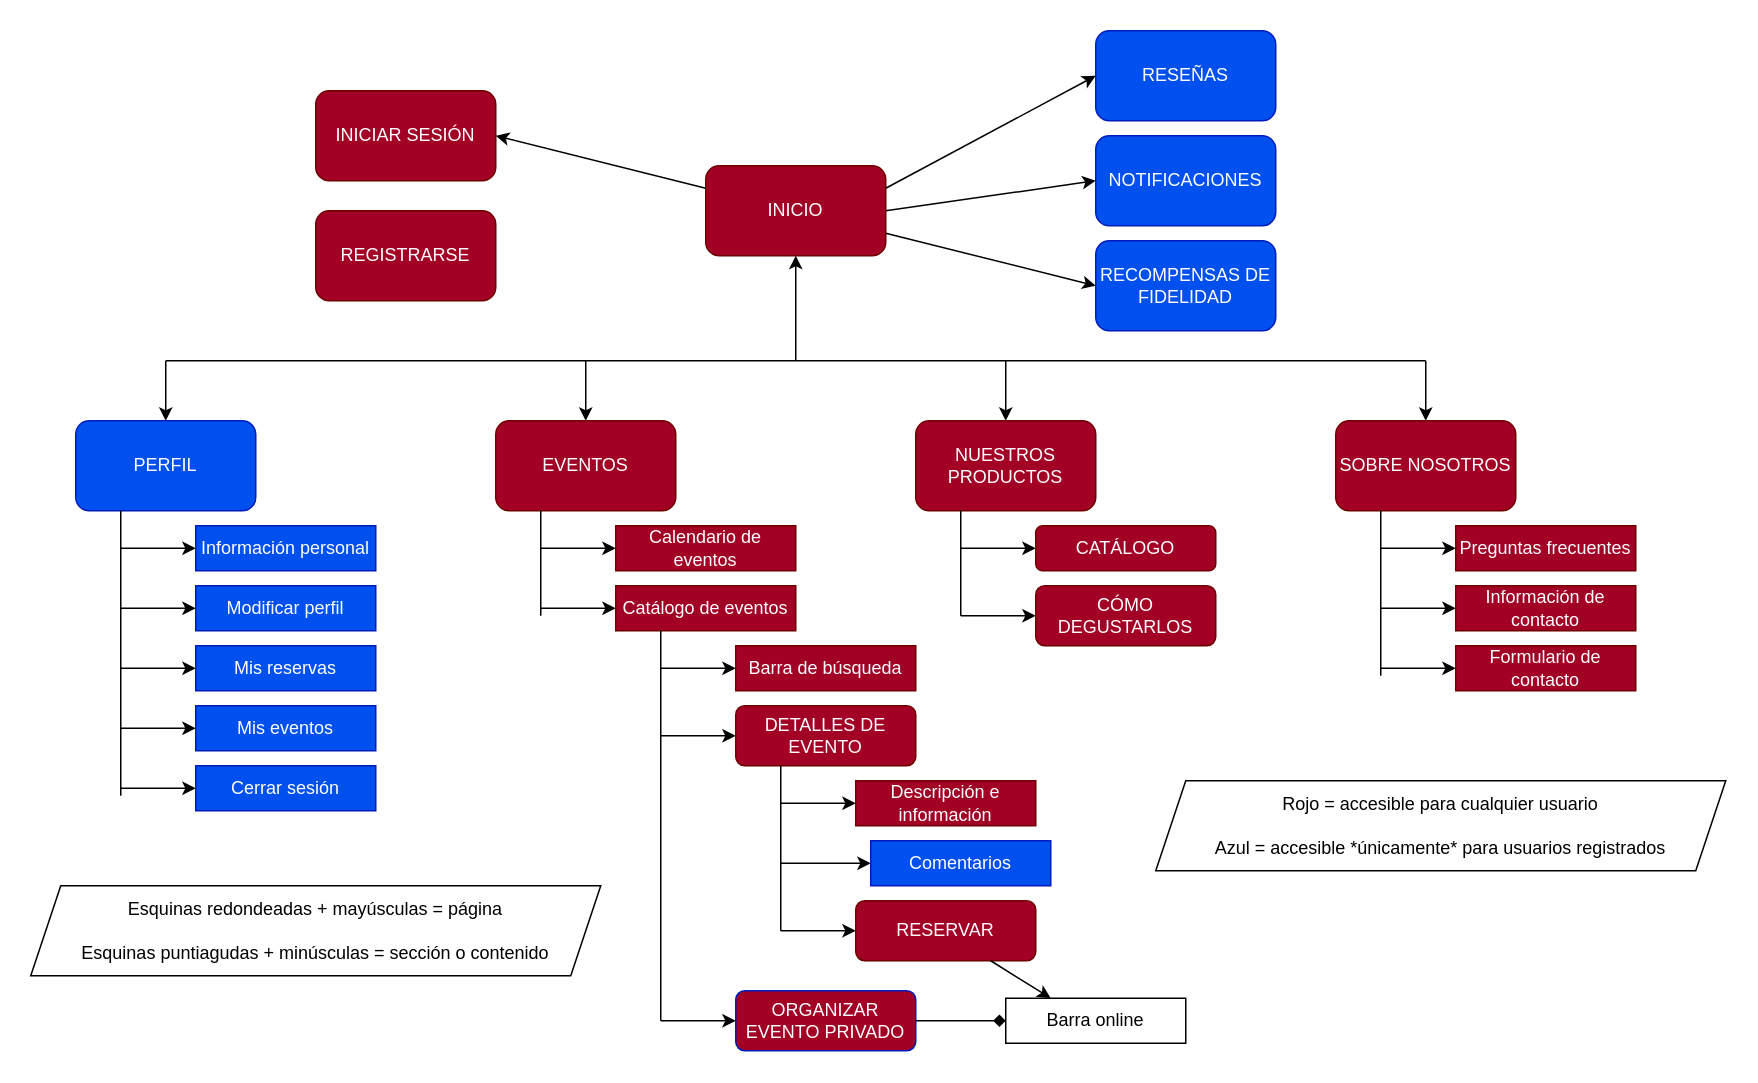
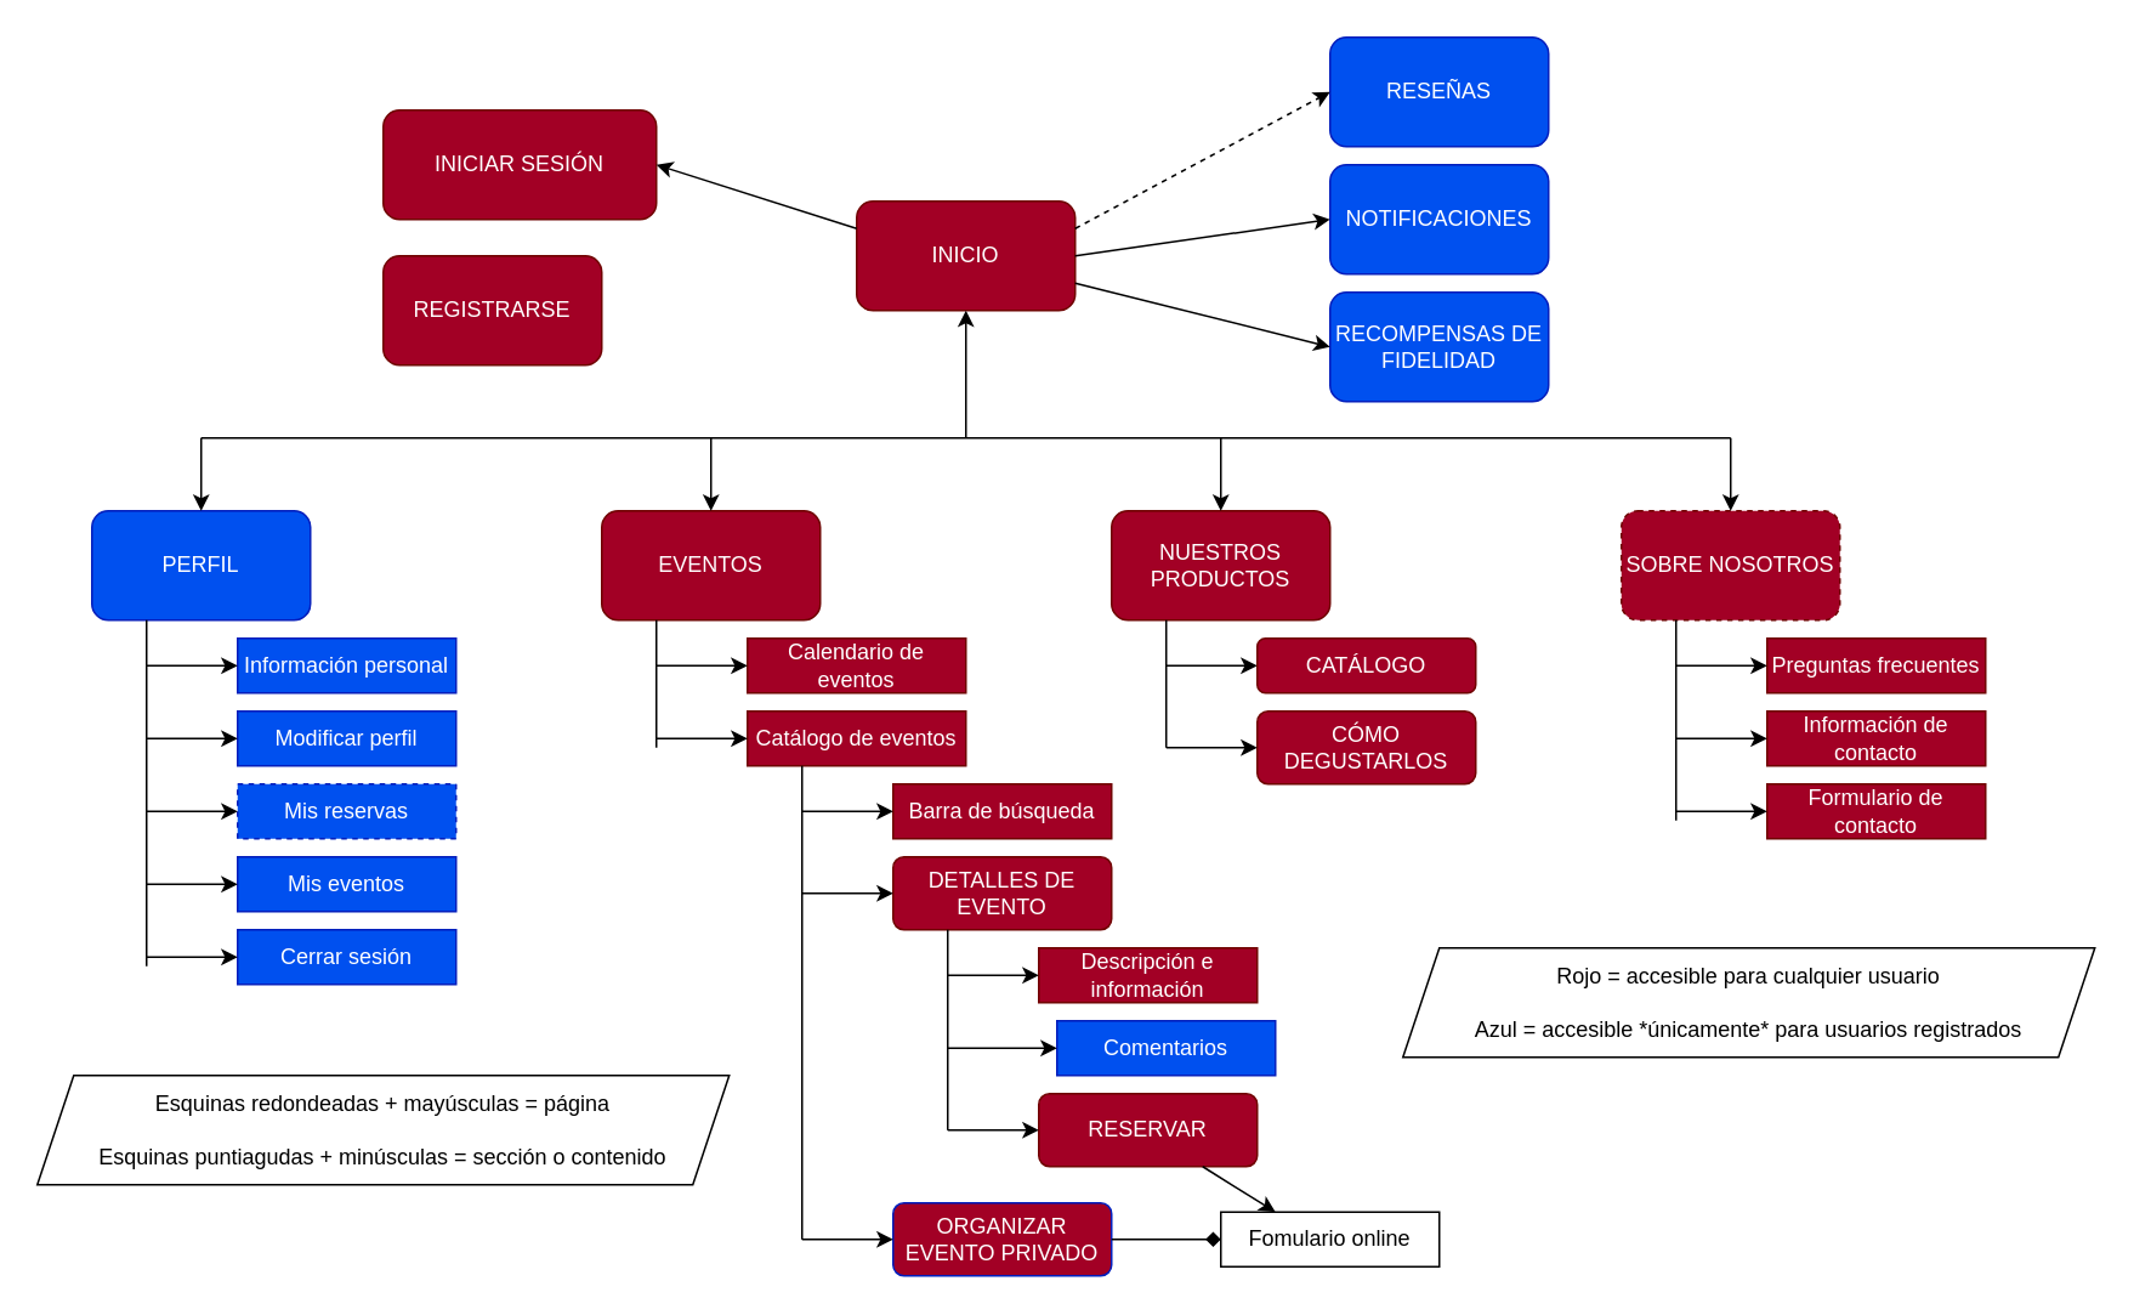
- <mxCell id="11" value="" style="endArrow=classic;html=1;rounded=0;exitX=1;exitY=0.25;exitDx=0;exitDy=0;entryX=0;entryY=0.5;entryDx=0;entryDy=0;" parent="1" source="2" target="5" edge="1"><mxGeometry width="50" height="50" relative="1" as="geometry"><mxPoint x="560" y="300" as="sourcePoint" /><mxPoint x="610" y="250" as="targetPoint" /></mxGeometry></mxCell>
+ <mxCell id="11" value="" style="endArrow=classic;html=1;rounded=0;exitX=1;exitY=0.25;exitDx=0;exitDy=0;entryX=0;entryY=0.5;entryDx=0;entryDy=0;dashed=1;" parent="1" source="2" target="5" edge="1"><mxGeometry width="50" height="50" relative="1" as="geometry"><mxPoint x="560" y="300" as="sourcePoint" /><mxPoint x="610" y="250" as="targetPoint" /></mxGeometry></mxCell>
- <mxCell id="3" value="INICIAR SESIÓN" style="rounded=1;whiteSpace=wrap;html=1;fillColor=#a20025;fontColor=#ffffff;strokeColor=#6F0000;" parent="1" vertex="1"><mxGeometry y="60" width="120" height="60" as="geometry" x="210" /></mxCell>
+ <mxCell id="3" value="INICIAR SESIÓN" style="rounded=1;whiteSpace=wrap;html=1;fillColor=#a20025;fontColor=#ffffff;strokeColor=#6F0000;" parent="1" vertex="1"><mxGeometry x="210" y="60" width="150" height="60" as="geometry" /></mxCell>
- <mxCell id="9" value="SOBRE NOSOTROS" style="rounded=1;whiteSpace=wrap;html=1;fillColor=#a20025;fontColor=#ffffff;strokeColor=#6F0000;" parent="1" vertex="1"><mxGeometry x="890" y="280" width="120" height="60" as="geometry" /></mxCell>
+ <mxCell id="9" value="SOBRE NOSOTROS" style="rounded=1;whiteSpace=wrap;html=1;fillColor=#a20025;fontColor=#ffffff;strokeColor=#6F0000;dashed=1;" parent="1" vertex="1"><mxGeometry x="890" y="280" width="120" height="60" as="geometry" /></mxCell>
- <mxCell id="19" value="Mis reservas" style="rounded=0;whiteSpace=wrap;html=1;fillColor=#0050ef;strokeColor=#001DBC;fontColor=#ffffff;" parent="1" vertex="1"><mxGeometry x="130" y="430" width="120" height="30" as="geometry" /></mxCell>
+ <mxCell id="19" value="Mis reservas" style="rounded=0;whiteSpace=wrap;html=1;fillColor=#0050ef;strokeColor=#001DBC;fontColor=#ffffff;dashed=1;" parent="1" vertex="1"><mxGeometry x="130" y="430" width="120" height="30" as="geometry" /></mxCell>
- <mxCell id="52" value="Barra online" style="rounded=0;whiteSpace=wrap;html=1;" parent="1" vertex="1"><mxGeometry x="670" y="665" width="120" height="30" as="geometry" /></mxCell>
+ <mxCell id="52" value="Fomulario online" style="rounded=0;whiteSpace=wrap;html=1;" parent="1" vertex="1"><mxGeometry x="670" y="665" width="120" height="30" as="geometry" /></mxCell>
